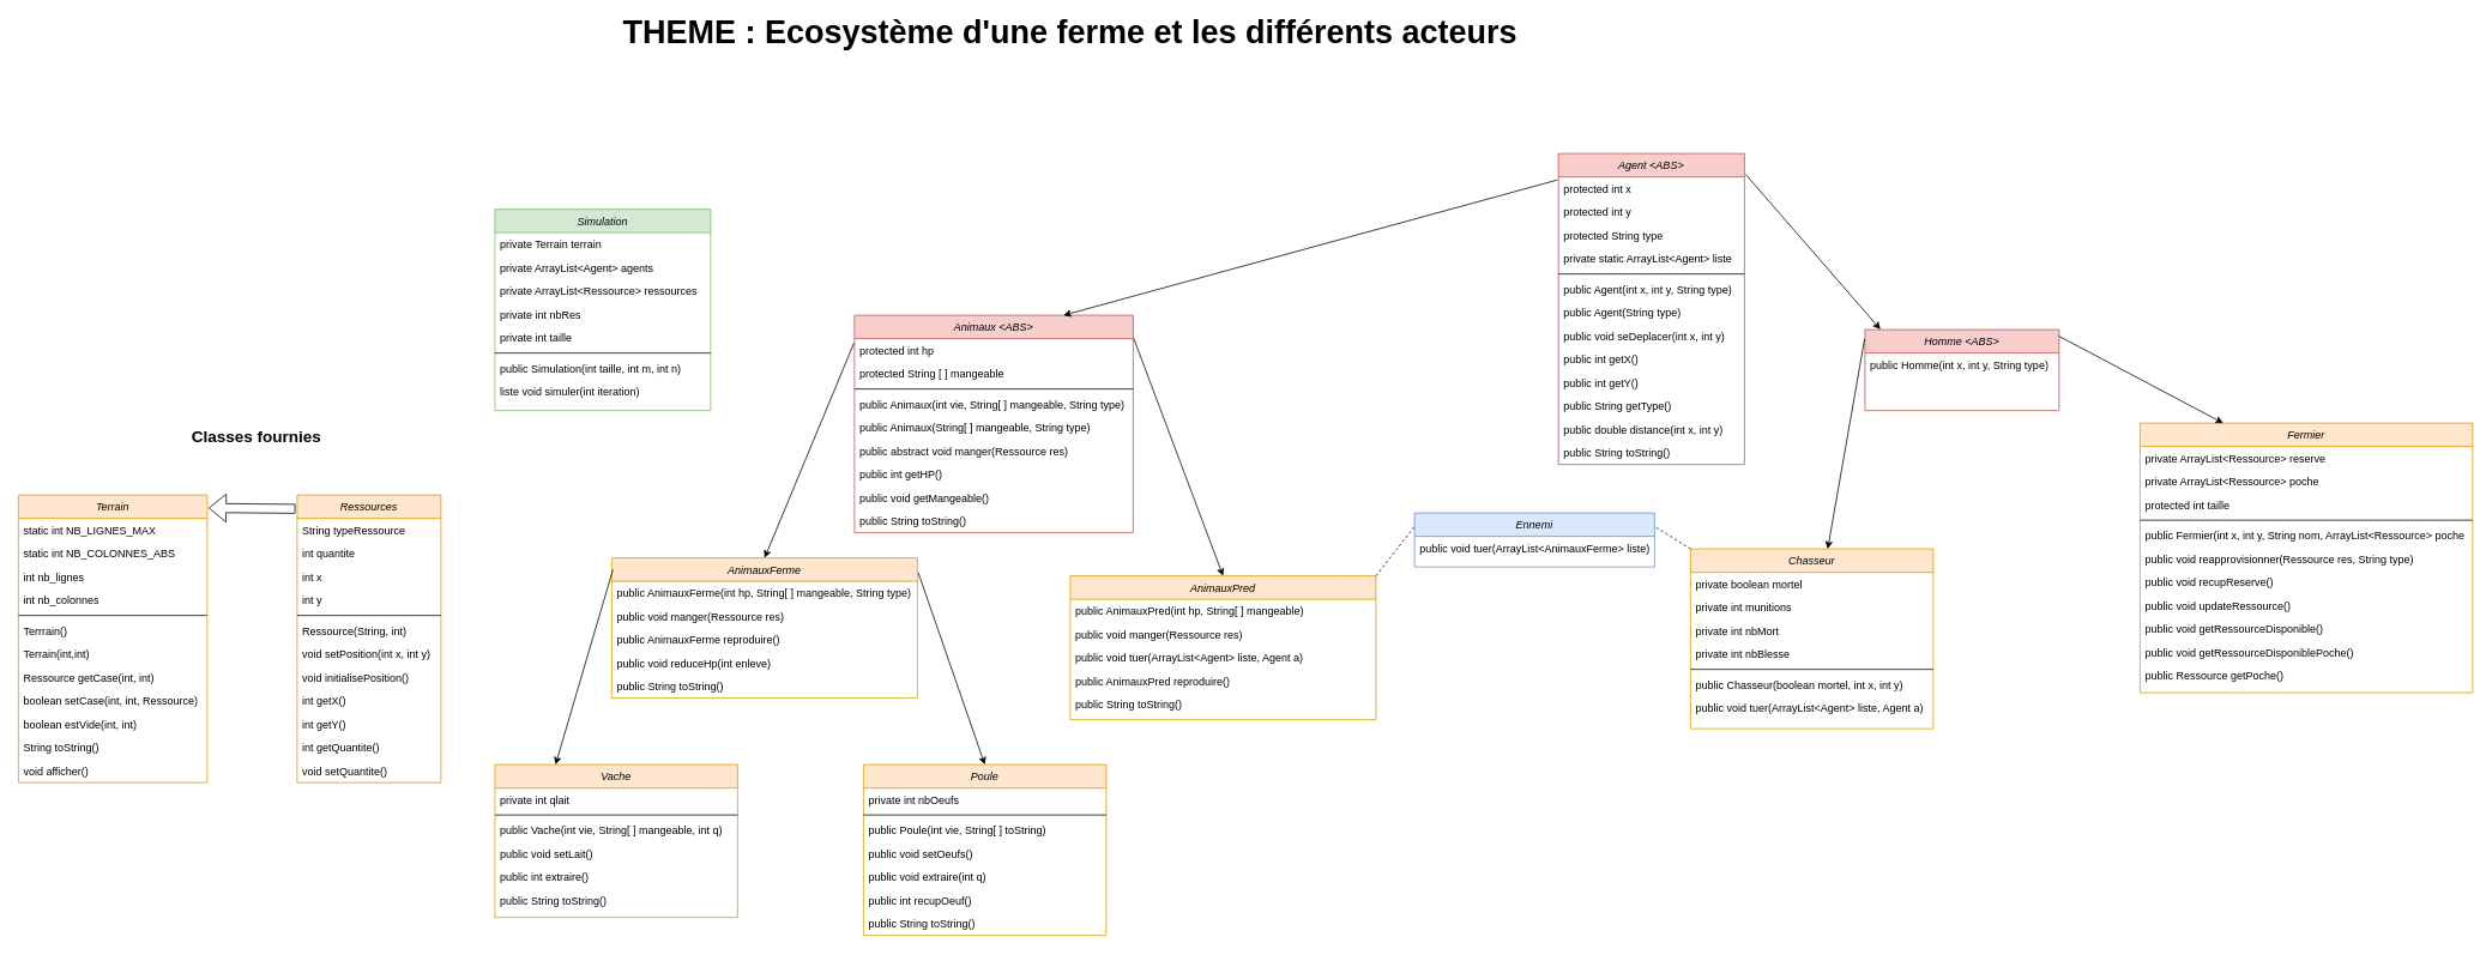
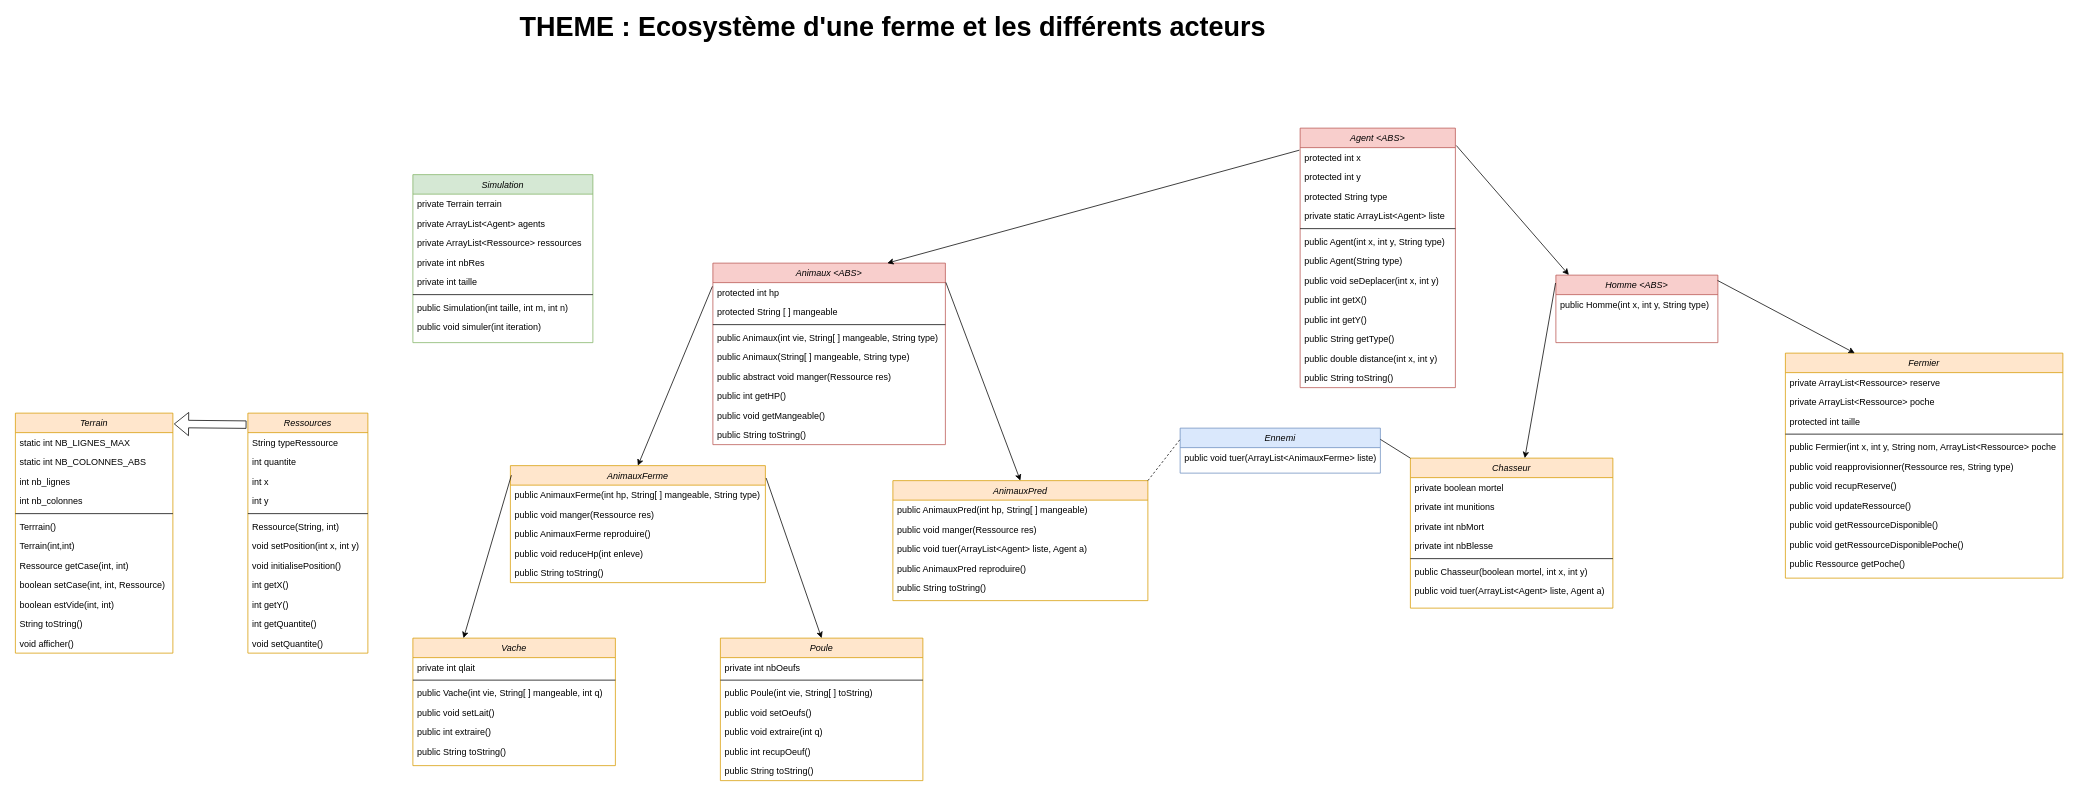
- <mxCell id="79" value="liste void simuler(int iteration)" style="text;align=left;verticalAlign=top;spacingLeft=4;spacingRight=4;overflow=hidden;rotatable=0;points=[[0,0.5],[1,0.5]];portConstraint=eastwest;" parent="71" vertex="1"><mxGeometry y="190" width="240" height="26" as="geometry" /></mxCell>
+ <mxCell id="79" value="public void simuler(int iteration)" style="text;align=left;verticalAlign=top;spacingLeft=4;spacingRight=4;overflow=hidden;rotatable=0;points=[[0,0.5],[1,0.5]];portConstraint=eastwest;" parent="71" vertex="1"><mxGeometry y="190" width="240" height="26" as="geometry" /></mxCell>
- <mxCell id="93" value="&lt;b&gt;Classes fournies&lt;/b&gt;" style="text;html=1;strokeColor=none;fillColor=none;align=center;verticalAlign=middle;whiteSpace=wrap;rounded=0;fontSize=18;" parent="1" vertex="1"><mxGeometry x="190" y="470" width="190" height="30" as="geometry" /></mxCell>
- <mxCell id="68" value="" style="endArrow=none;dashed=1;html=1;rounded=0;entryX=1;entryY=0.25;entryDx=0;entryDy=0;exitX=0;exitY=0;exitDx=0;exitDy=0;" parent="1" source="48" target="45" edge="1"><mxGeometry width="50" height="50" relative="1" as="geometry"><mxPoint x="1754" y="616" as="sourcePoint" /><mxPoint x="1794" y="566" as="targetPoint" /></mxGeometry></mxCell>
+ <mxCell id="68" value="" style="endArrow=none;dashed=0;html=1;rounded=0;entryX=1;entryY=0.25;entryDx=0;entryDy=0;exitX=0;exitY=0;exitDx=0;exitDy=0;" parent="1" source="48" target="45" edge="1"><mxGeometry width="50" height="50" relative="1" as="geometry"><mxPoint x="1754" y="616" as="sourcePoint" /><mxPoint x="1794" y="566" as="targetPoint" /></mxGeometry></mxCell>
